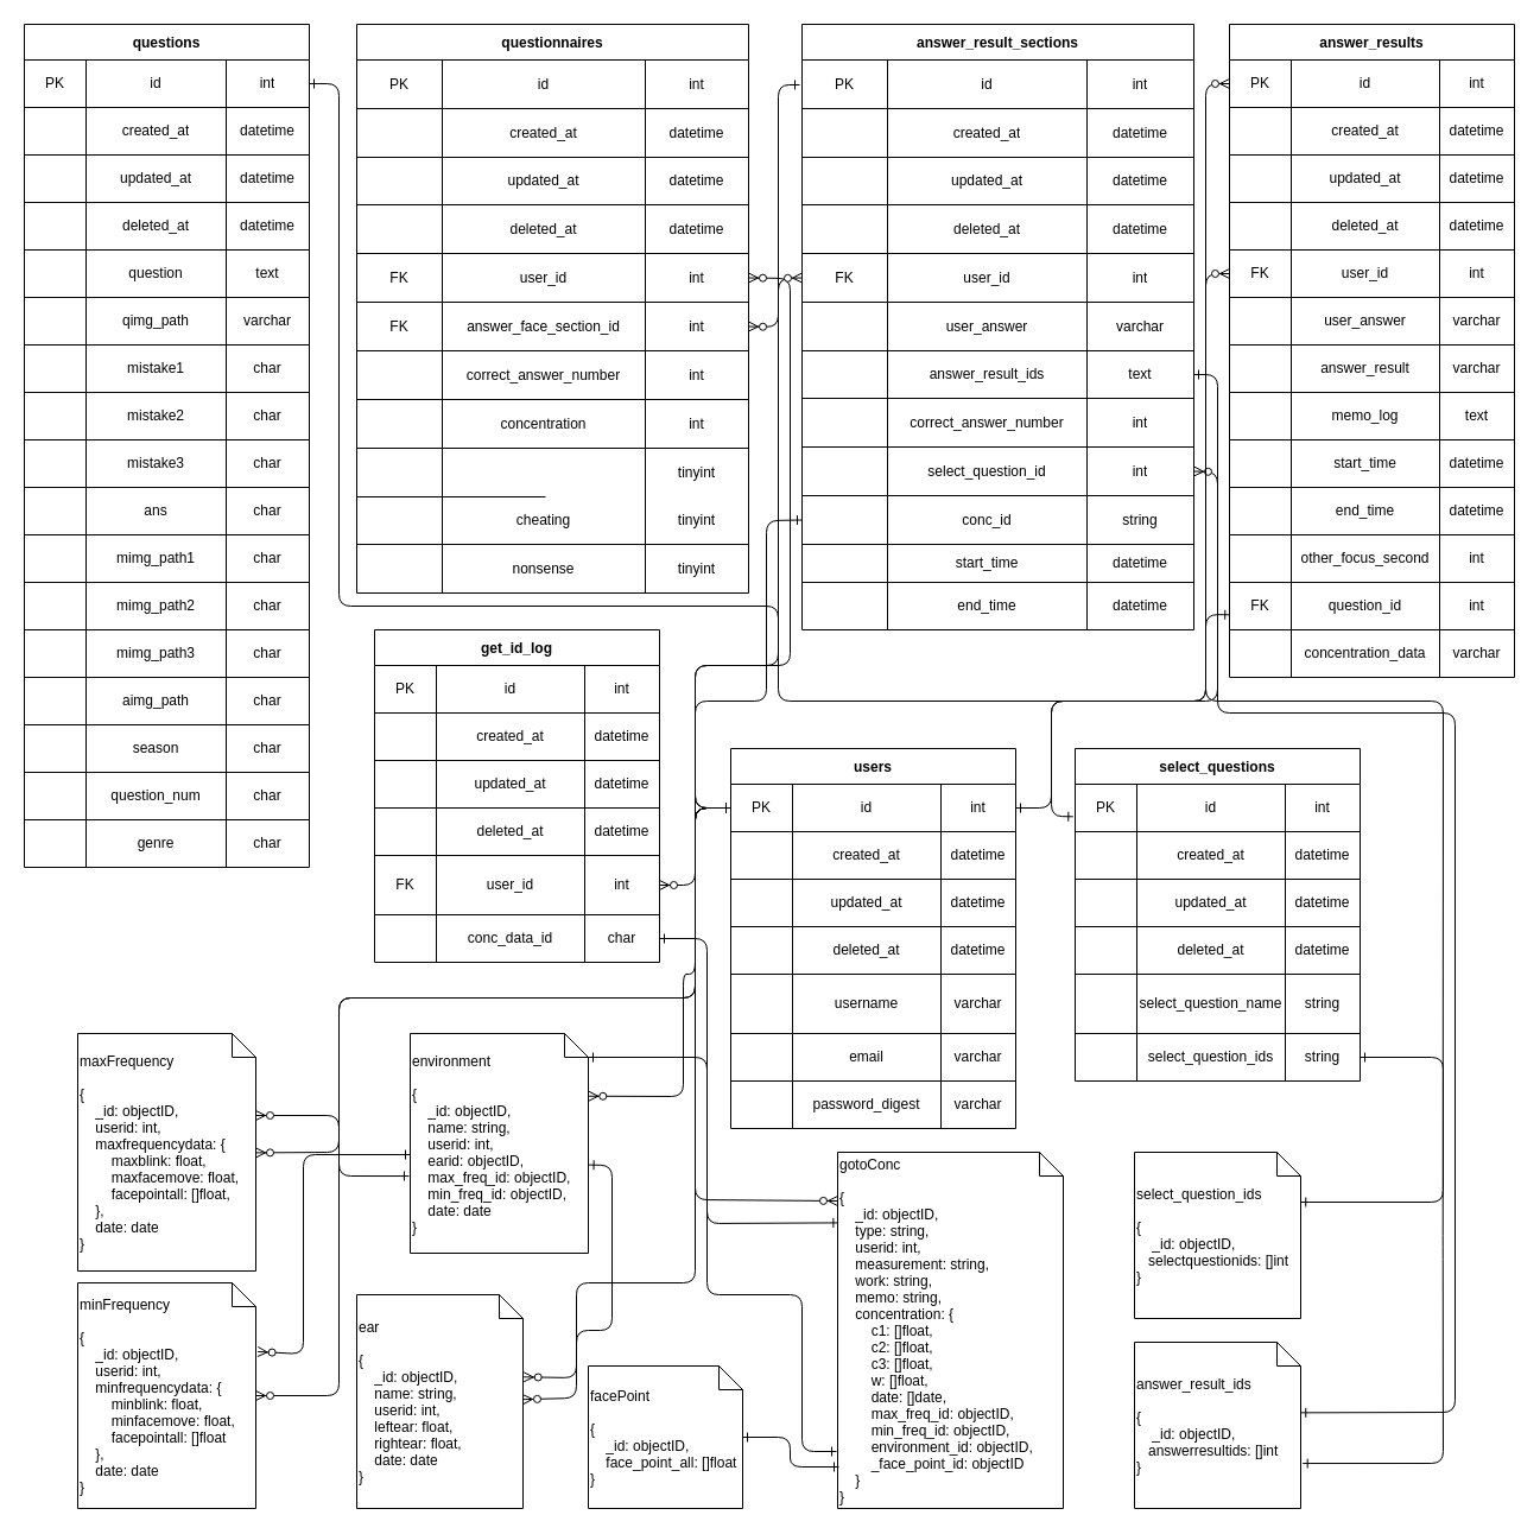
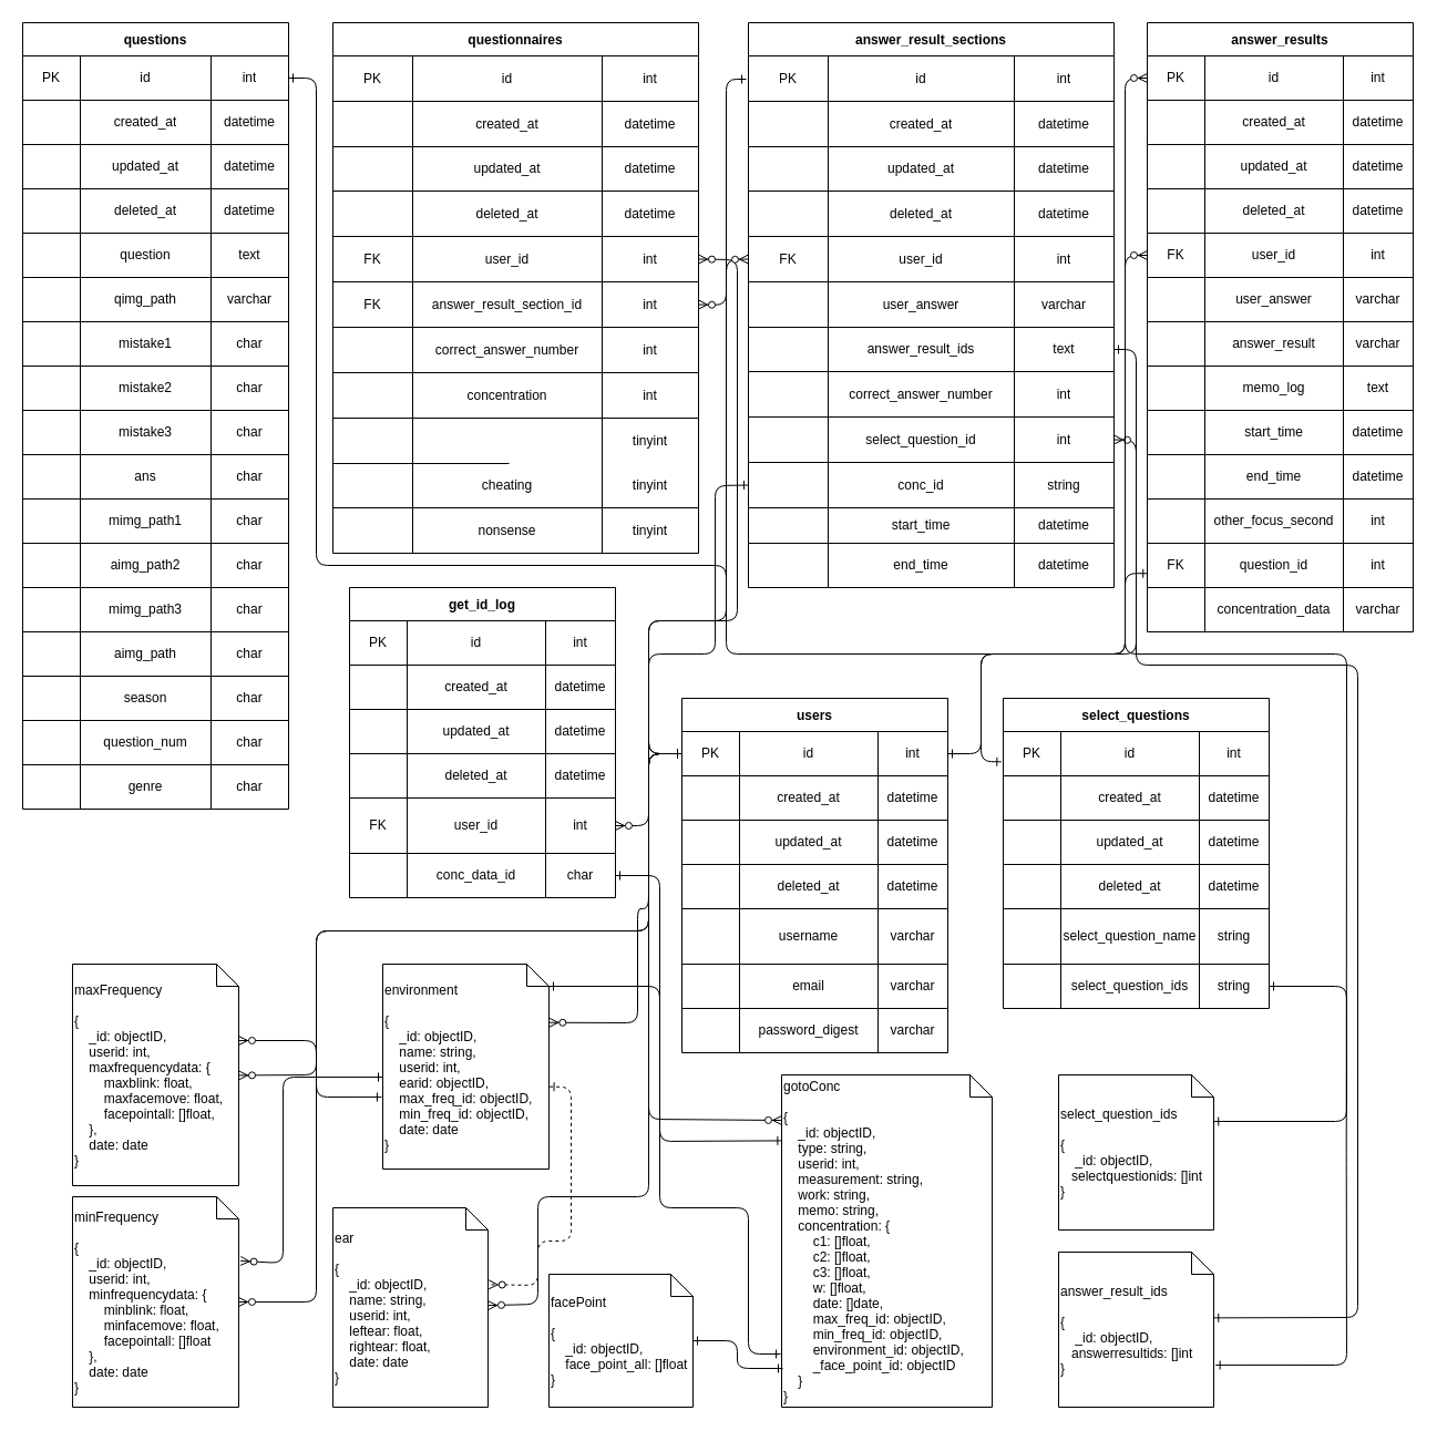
- <mxCell id="264" value="answer_face_section_id" style="shape=partialRectangle;whiteSpace=wrap;connectable=0;fillColor=none;top=0;left=0;bottom=0;right=0;overflow=hidden;" parent="262" vertex="1"><mxGeometry x="72" width="171" height="41" as="geometry" /></mxCell>
+ <mxCell id="264" value="answer_result_section_id" style="shape=partialRectangle;whiteSpace=wrap;connectable=0;fillColor=none;top=0;left=0;bottom=0;right=0;overflow=hidden;" parent="262" vertex="1"><mxGeometry x="72" width="171" height="41" as="geometry" /></mxCell>
- <mxCell id="170" value="mimg_path2" style="shape=partialRectangle;whiteSpace=wrap;connectable=0;fillColor=none;top=0;left=0;bottom=0;right=0;overflow=hidden;" parent="168" vertex="1"><mxGeometry x="52" width="118" height="40" as="geometry" /></mxCell>
+ <mxCell id="170" value="aimg_path2" style="shape=partialRectangle;whiteSpace=wrap;connectable=0;fillColor=none;top=0;left=0;bottom=0;right=0;overflow=hidden;" parent="168" vertex="1"><mxGeometry x="52" width="118" height="40" as="geometry" /></mxCell>
- <mxCell id="66" style="edgeStyle=none;html=1;startArrow=ERone;startFill=0;endArrow=ERzeroToMany;endFill=1;exitX=1.004;exitY=0.598;exitDx=0;exitDy=0;exitPerimeter=0;entryX=1.005;entryY=0.385;entryDx=0;entryDy=0;entryPerimeter=0;" parent="1" source="61" target="62" edge="1"><mxGeometry relative="1" as="geometry"><mxPoint x="457" y="937" as="sourcePoint" /><mxPoint x="591.58" y="750.27" as="targetPoint" /><Array as="points"><mxPoint x="515" y="981" /><mxPoint x="515" y="1120" /><mxPoint x="485" y="1120" /><mxPoint x="485" y="1160" /></Array></mxGeometry></mxCell>
+ <mxCell id="66" style="edgeStyle=none;html=1;startArrow=ERone;startFill=0;endArrow=ERzeroToMany;endFill=1;exitX=1.004;exitY=0.598;exitDx=0;exitDy=0;exitPerimeter=0;entryX=1.005;entryY=0.385;entryDx=0;entryDy=0;entryPerimeter=0;dashed=1;" parent="1" source="61" target="62" edge="1"><mxGeometry relative="1" as="geometry"><mxPoint x="457" y="937" as="sourcePoint" /><mxPoint x="591.58" y="750.27" as="targetPoint" /><Array as="points"><mxPoint x="515" y="981" /><mxPoint x="515" y="1120" /><mxPoint x="485" y="1120" /><mxPoint x="485" y="1160" /></Array></mxGeometry></mxCell>
